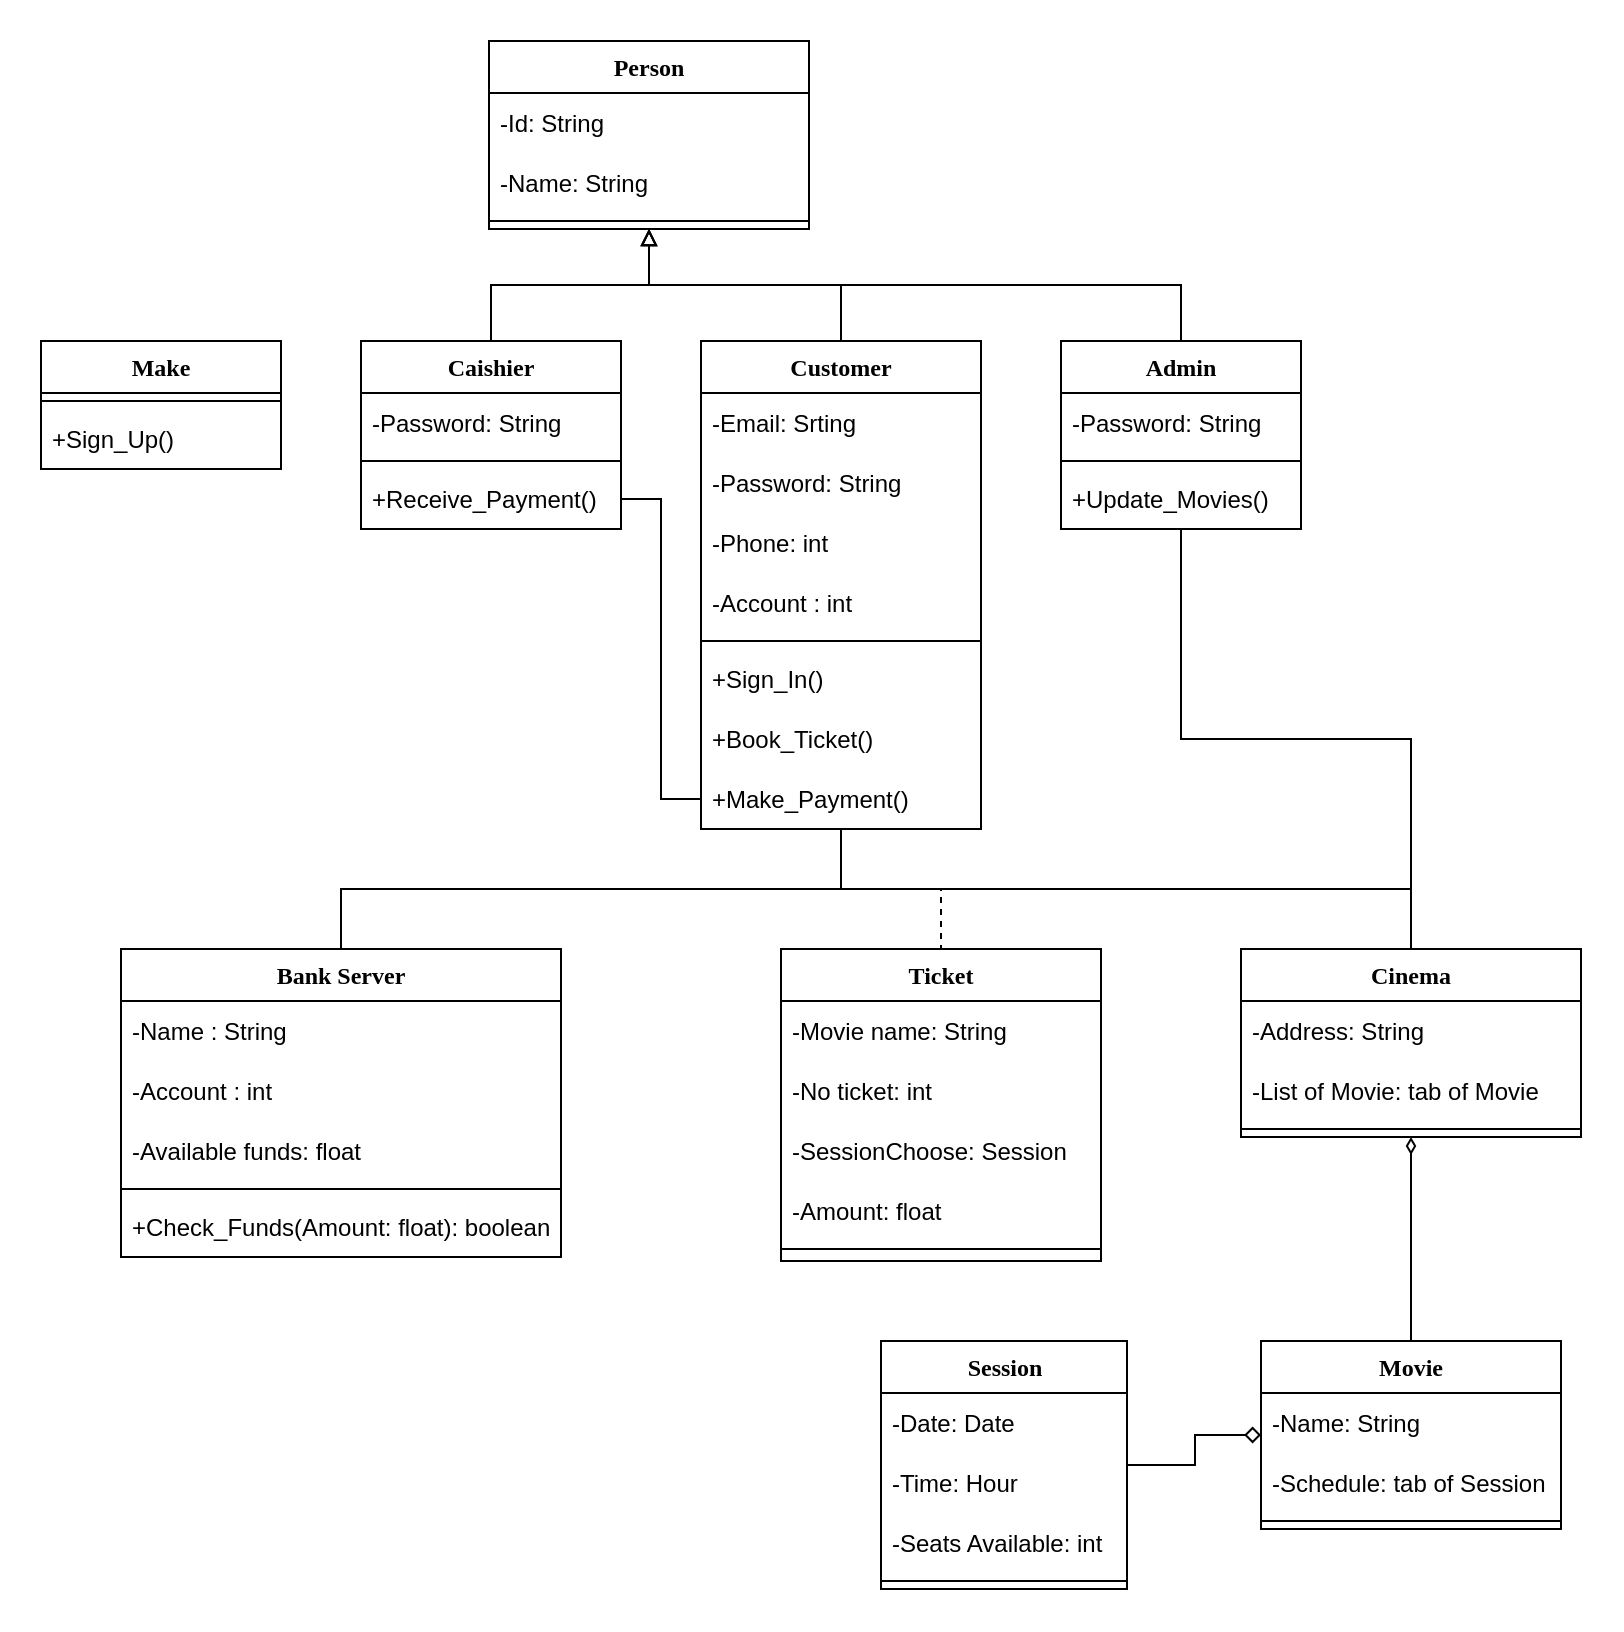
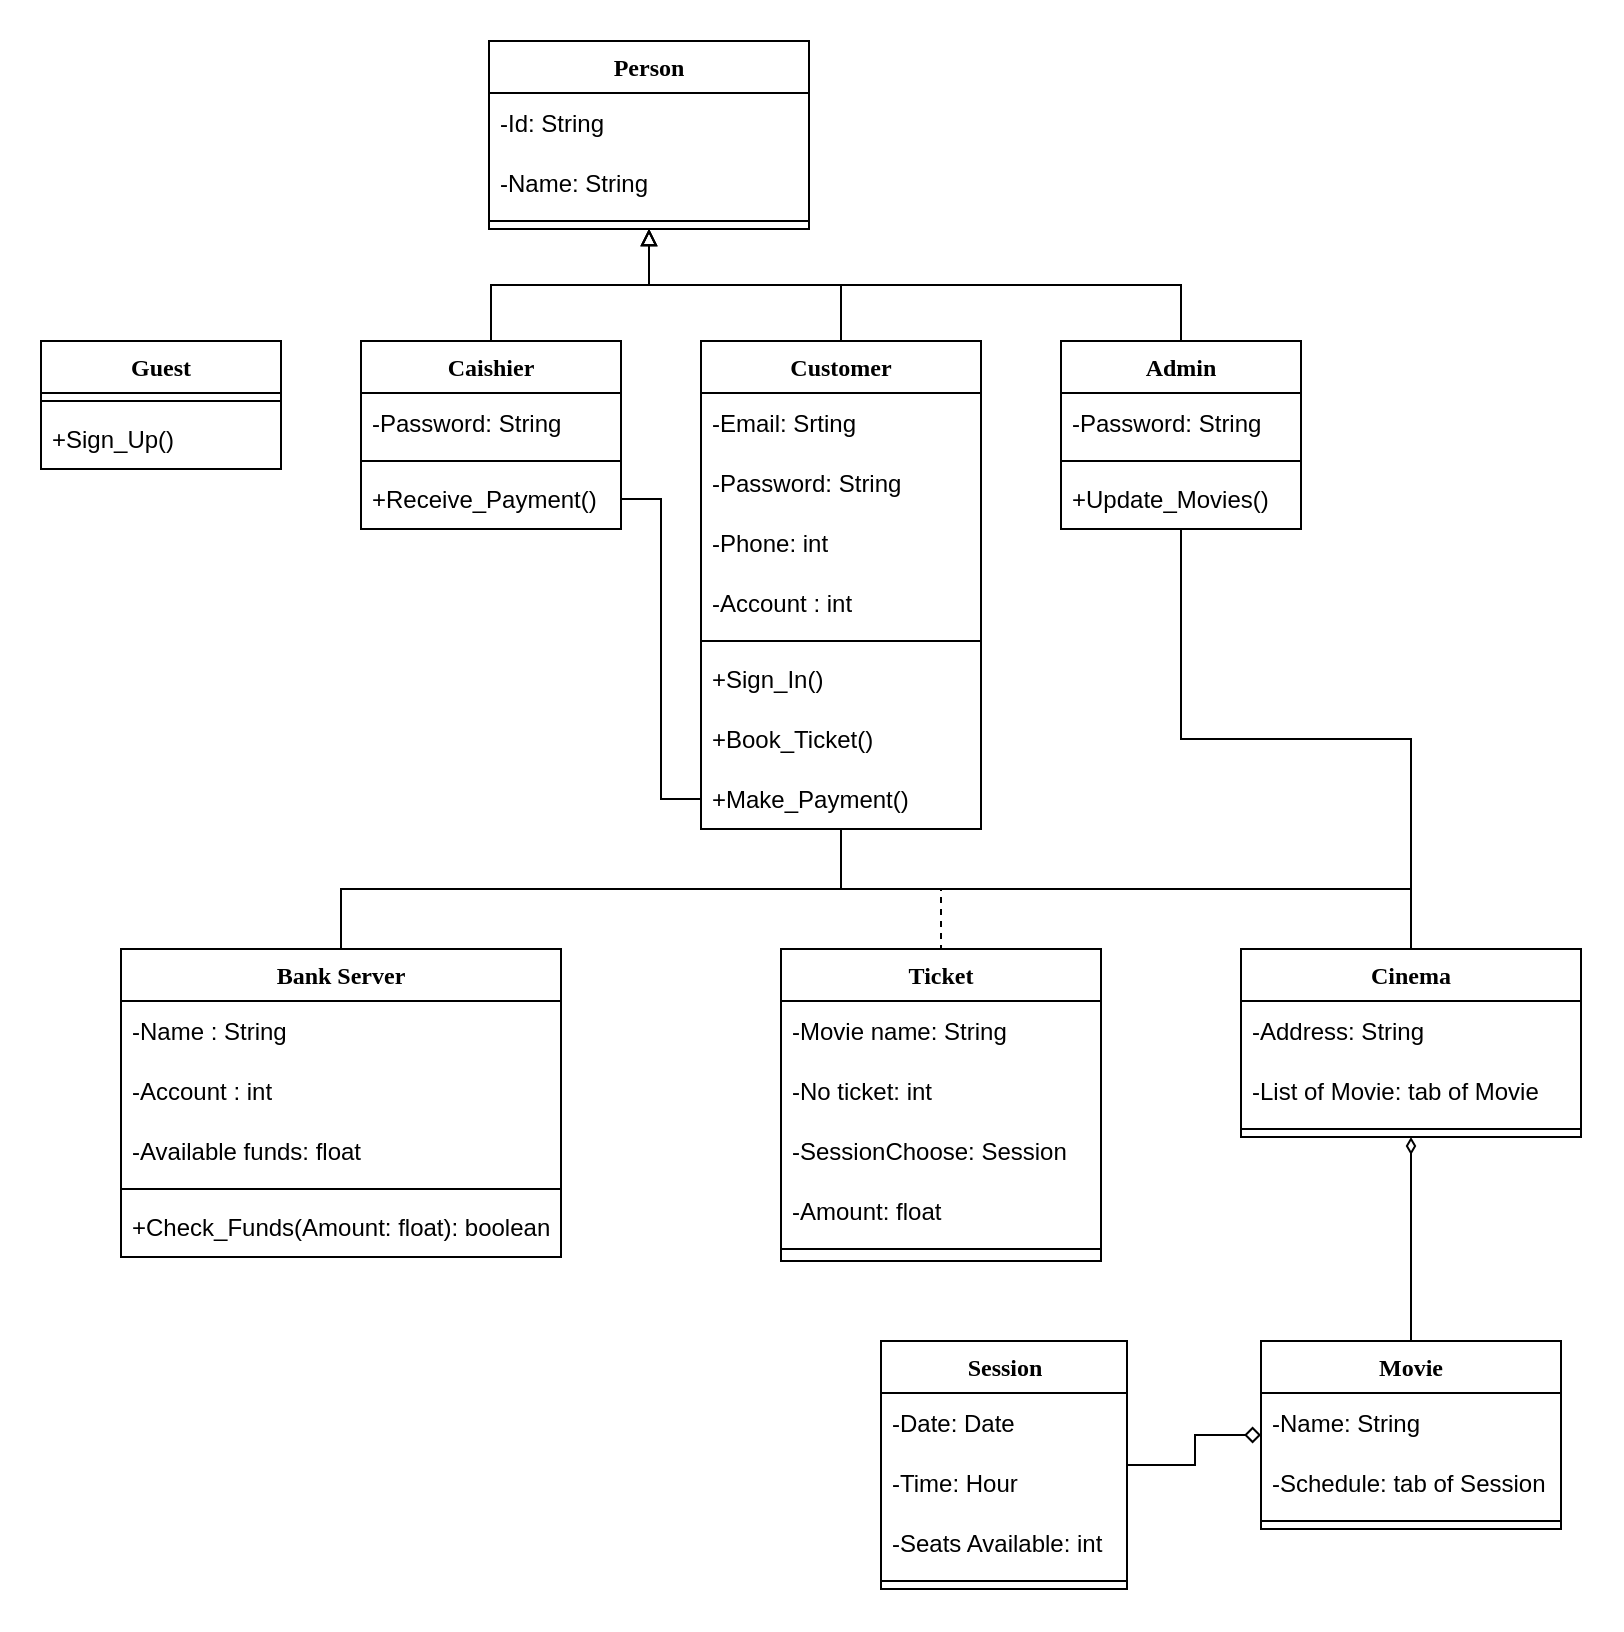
- <mxCell id="32" value="Make" style="swimlane;html=1;fontStyle=1;align=center;verticalAlign=top;childLayout=stackLayout;horizontal=1;startSize=26;horizontalStack=0;resizeParent=1;resizeLast=0;collapsible=1;marginBottom=0;swimlaneFillColor=#ffffff;rounded=0;shadow=0;comic=0;labelBackgroundColor=none;strokeWidth=1;fillColor=none;fontFamily=Verdana;fontSize=12" vertex="1" parent="1"><mxGeometry x="20" y="170" width="120" height="64" as="geometry" /></mxCell>
+ <mxCell id="32" value="Guest" style="swimlane;html=1;fontStyle=1;align=center;verticalAlign=top;childLayout=stackLayout;horizontal=1;startSize=26;horizontalStack=0;resizeParent=1;resizeLast=0;collapsible=1;marginBottom=0;swimlaneFillColor=#ffffff;rounded=0;shadow=0;comic=0;labelBackgroundColor=none;strokeWidth=1;fillColor=none;fontFamily=Verdana;fontSize=12" vertex="1" parent="1"><mxGeometry x="20" y="170" width="120" height="64" as="geometry" /></mxCell>
